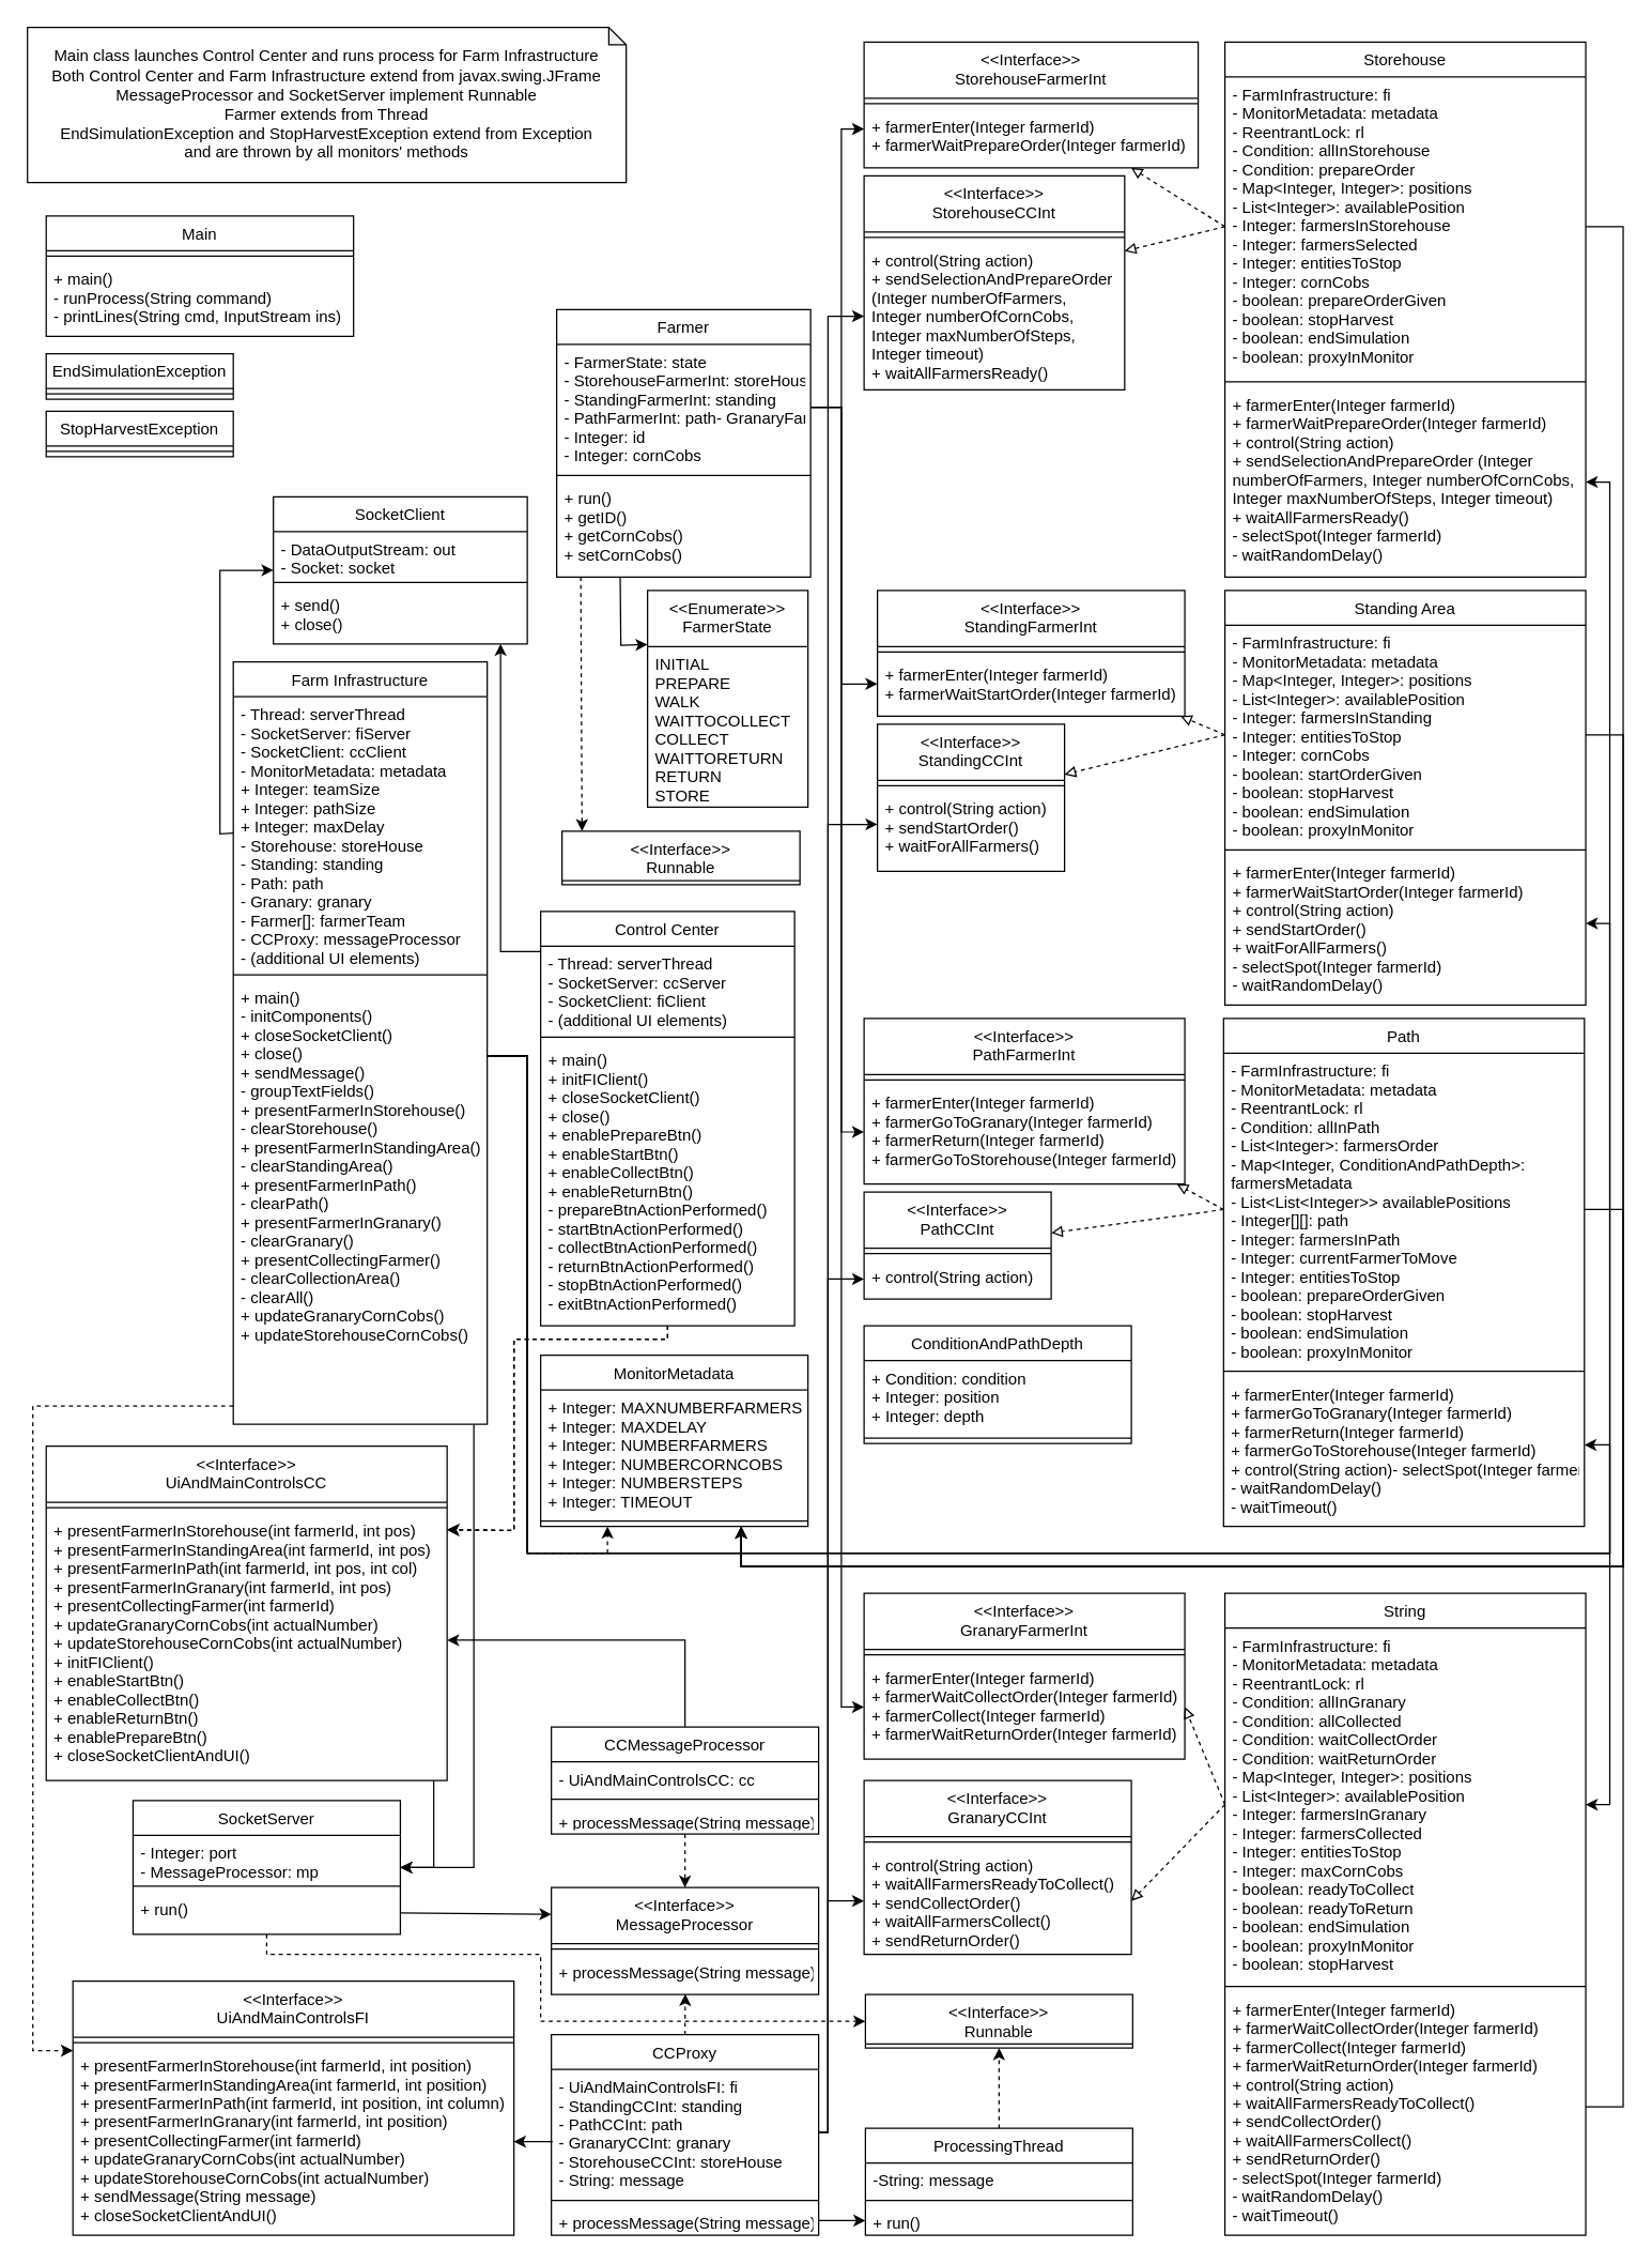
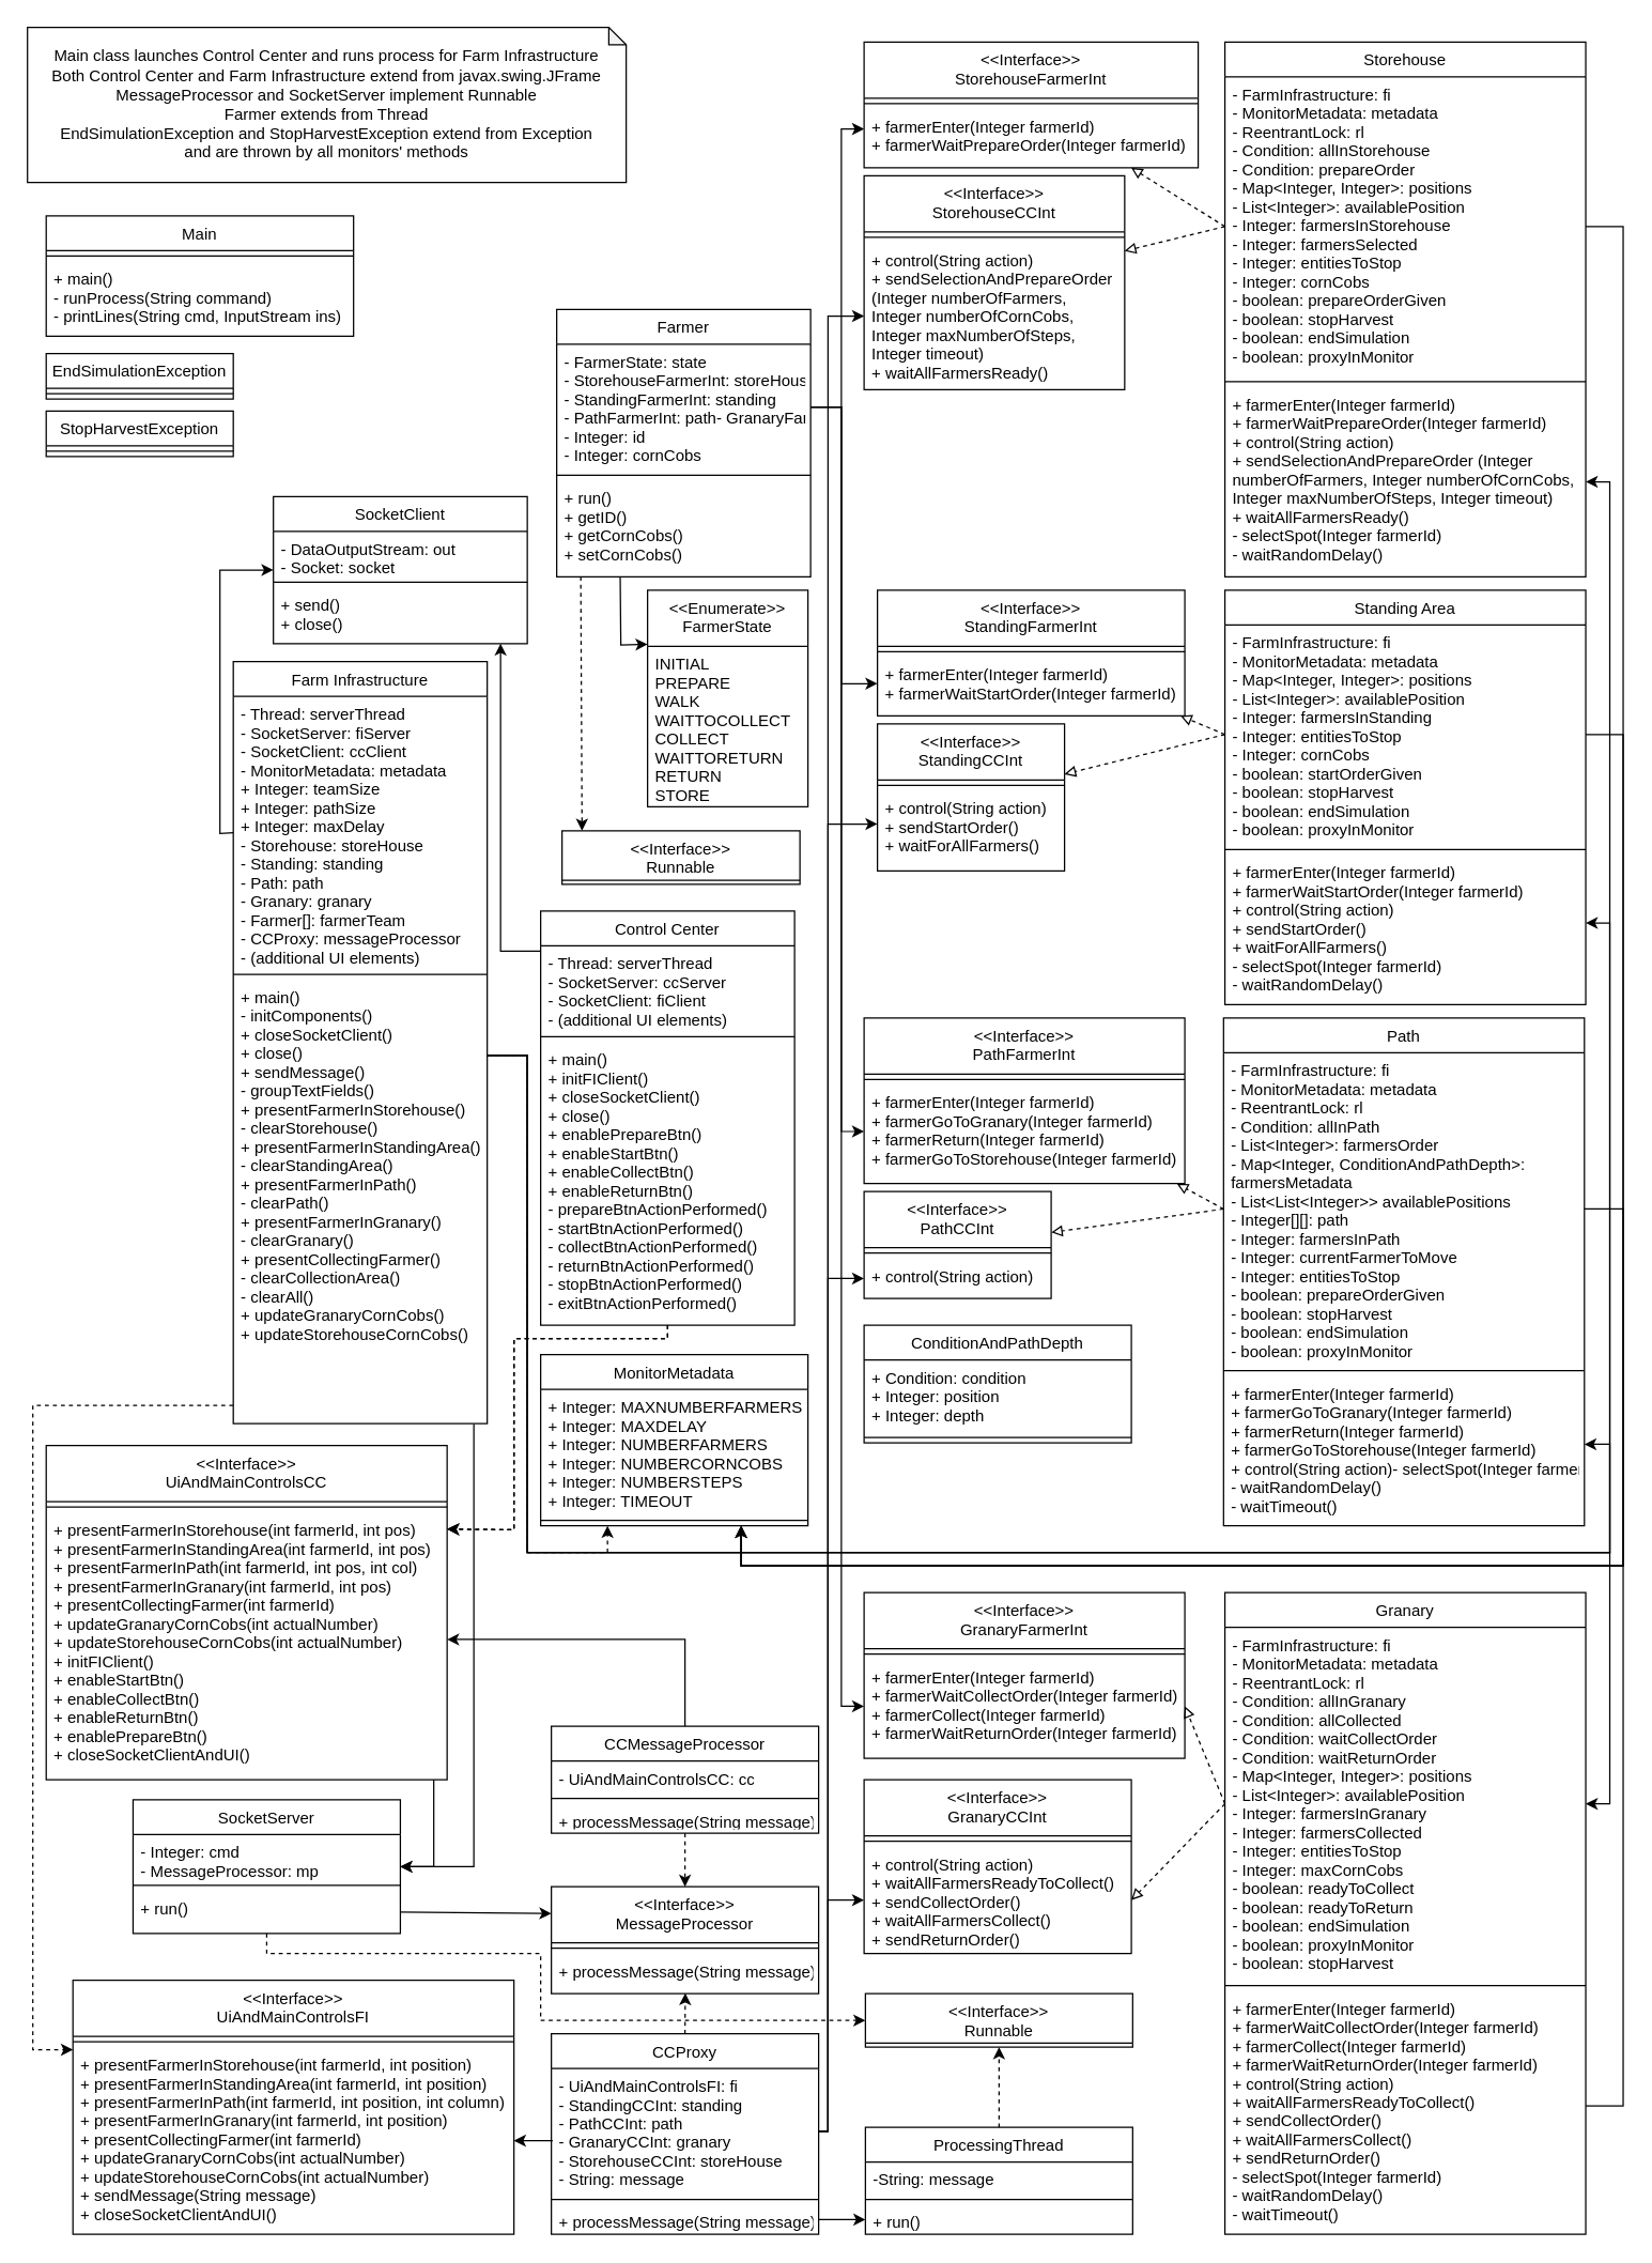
- <mxCell id="111" value="String&#10;" style="swimlane;fontStyle=0;align=center;verticalAlign=top;childLayout=stackLayout;horizontal=1;startSize=26;horizontalStack=0;resizeParent=1;resizeLast=0;collapsible=1;marginBottom=0;rounded=0;shadow=0;strokeWidth=1;" parent="1" vertex="1"><mxGeometry x="916" y="1191" width="270" height="480" as="geometry"><mxRectangle x="230" y="140" width="160" height="26" as="alternateBounds" /></mxGeometry></mxCell>
+ <mxCell id="111" value="Granary&#10;" style="swimlane;fontStyle=0;align=center;verticalAlign=top;childLayout=stackLayout;horizontal=1;startSize=26;horizontalStack=0;resizeParent=1;resizeLast=0;collapsible=1;marginBottom=0;rounded=0;shadow=0;strokeWidth=1;" parent="1" vertex="1"><mxGeometry x="916" y="1191" width="270" height="480" as="geometry"><mxRectangle x="230" y="140" width="160" height="26" as="alternateBounds" /></mxGeometry></mxCell>
- <mxCell id="138" value="- Integer: port&#10;- MessageProcessor: mp&#10;&#10;" style="text;align=left;verticalAlign=top;spacingLeft=4;spacingRight=4;overflow=hidden;rotatable=0;points=[[0,0.5],[1,0.5]];portConstraint=eastwest;" parent="137" vertex="1"><mxGeometry y="26" width="200" height="34" as="geometry" /></mxCell>
+ <mxCell id="138" value="- Integer: cmd&#10;- MessageProcessor: mp&#10;&#10;" style="text;align=left;verticalAlign=top;spacingLeft=4;spacingRight=4;overflow=hidden;rotatable=0;points=[[0,0.5],[1,0.5]];portConstraint=eastwest;" parent="137" vertex="1"><mxGeometry y="26" width="200" height="34" as="geometry" /></mxCell>
